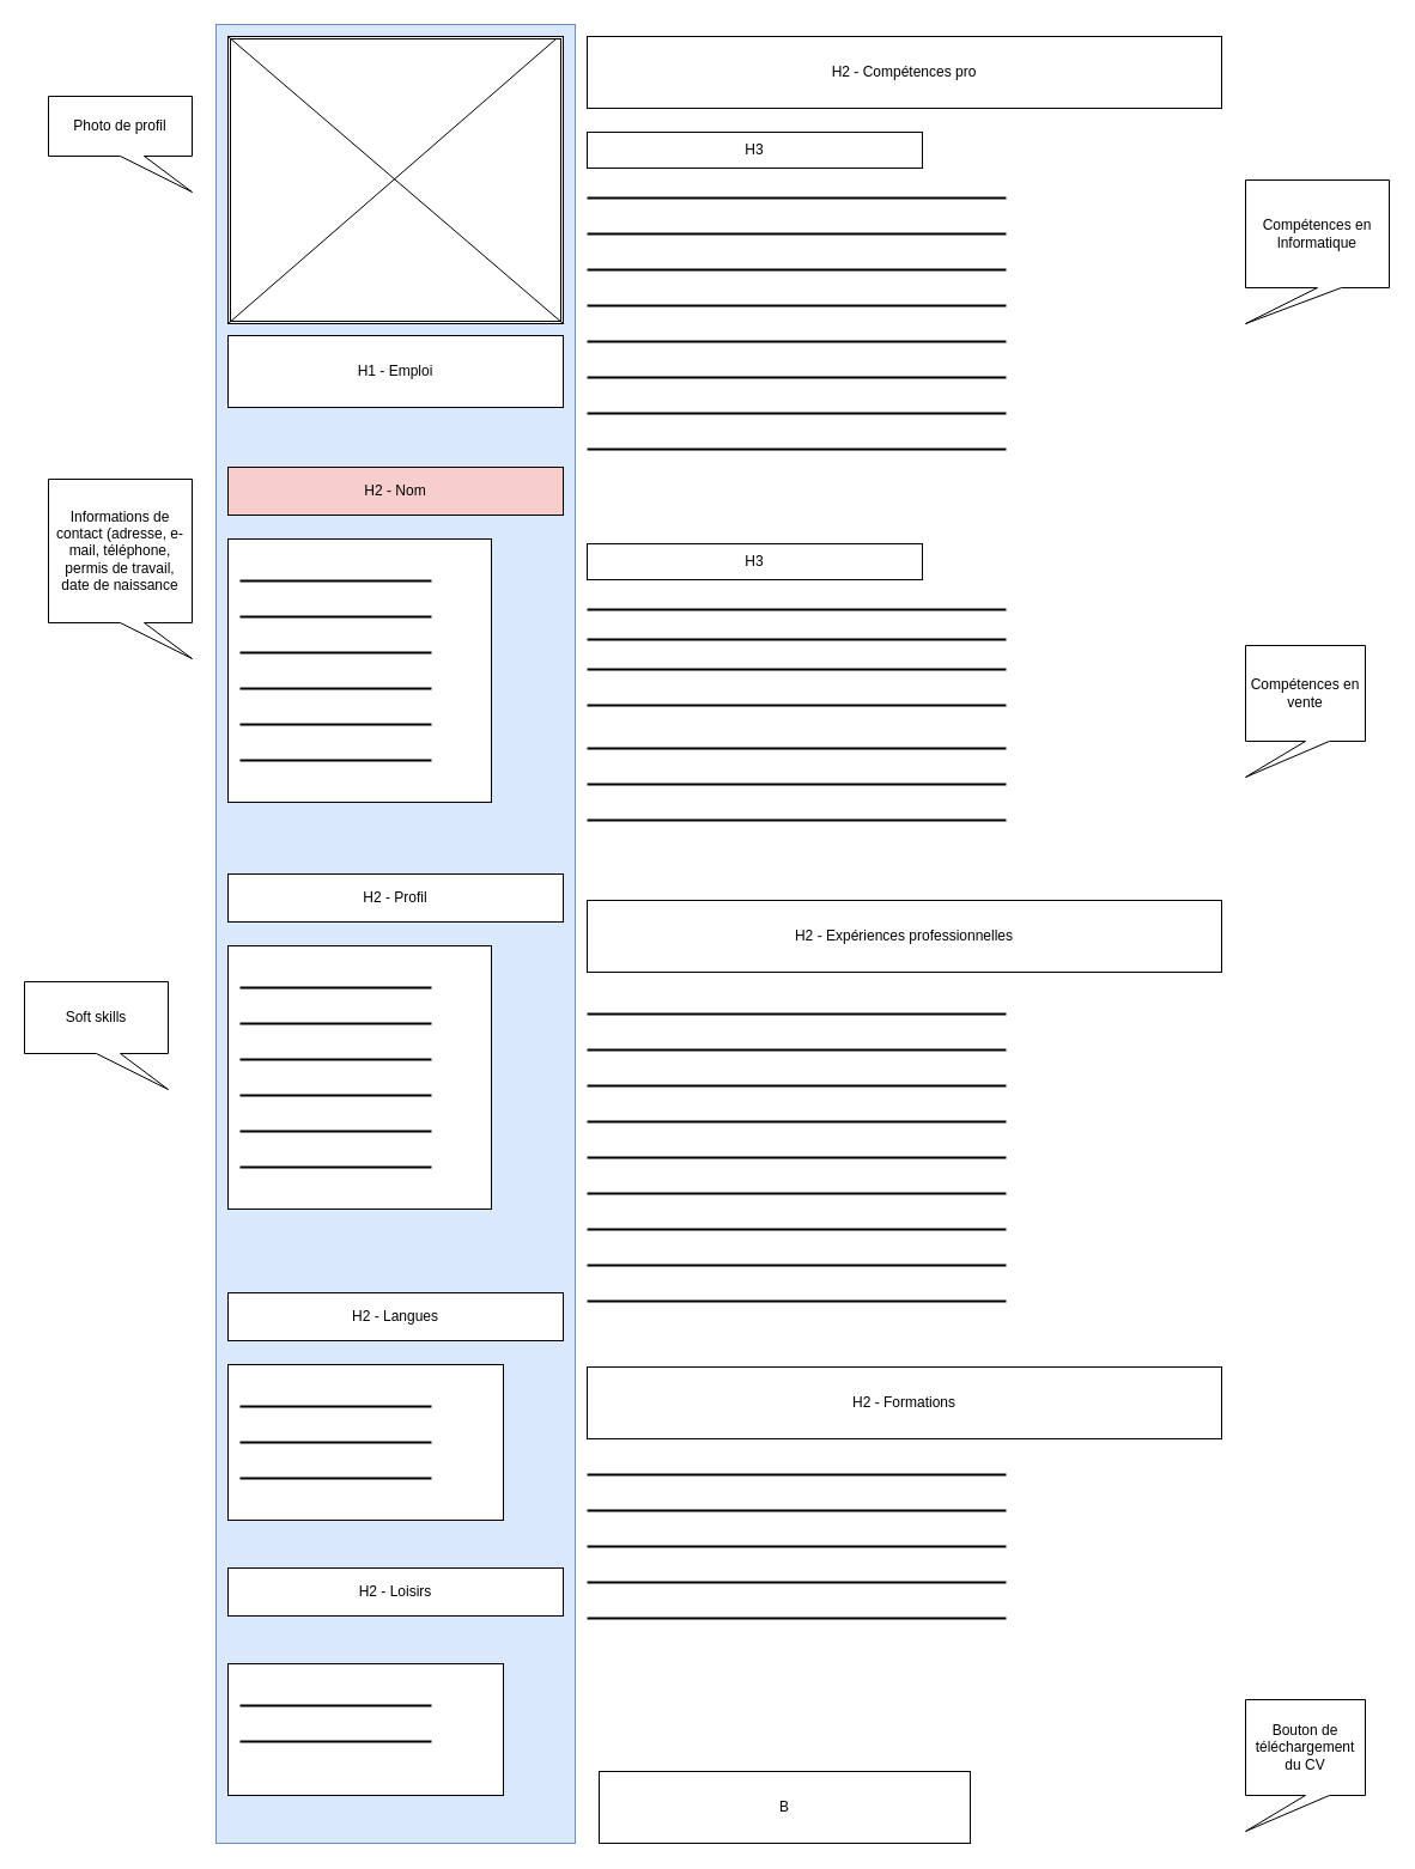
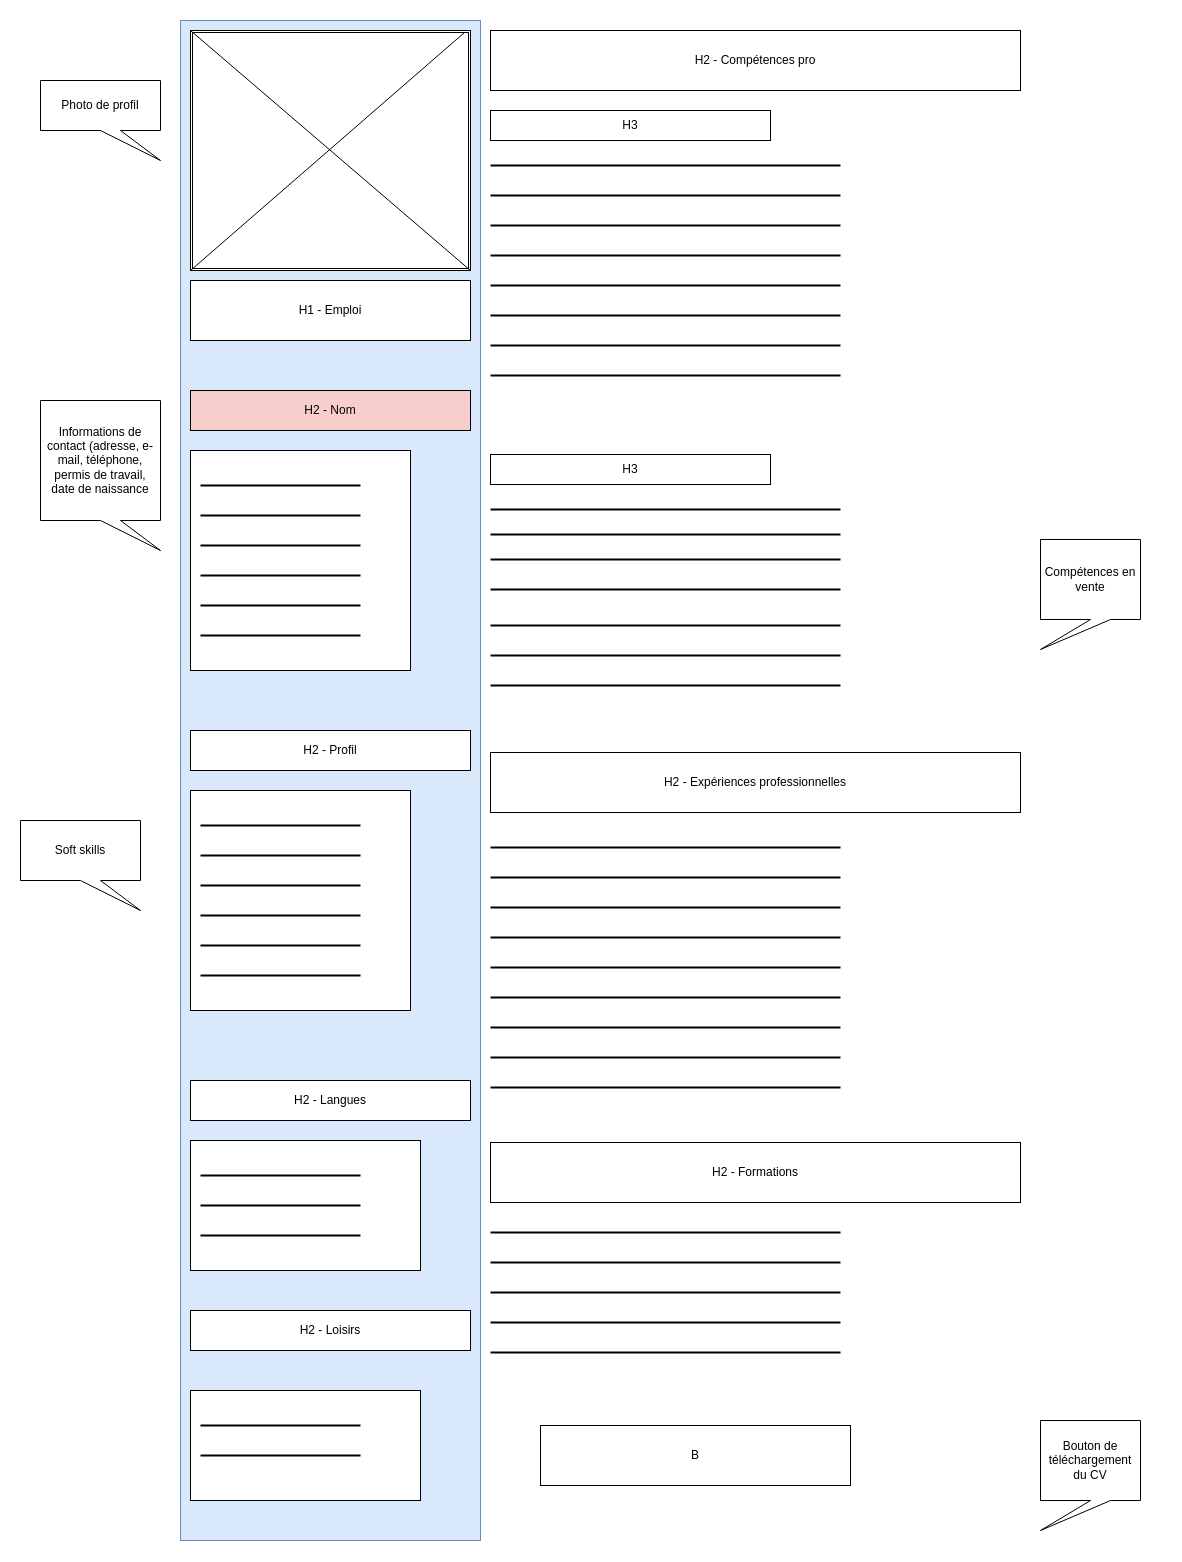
- <mxCell id="46" value="Compétences en lnformatique" style="shape=callout;whiteSpace=wrap;html=1;perimeter=calloutPerimeter;position2=0;" vertex="1" parent="1"><mxGeometry x="1040" y="150" width="120" height="120" as="geometry" /></mxCell>
- <mxCell id="72" value="B" style="rounded=0;whiteSpace=wrap;html=1;" vertex="1" parent="1"><mxGeometry x="500" y="1480" width="310" height="60" as="geometry" /></mxCell>
+ <mxCell id="72" value="B" style="rounded=0;whiteSpace=wrap;html=1;" vertex="1" parent="1"><mxGeometry x="540" y="1425" width="310" height="60" as="geometry" /></mxCell>
